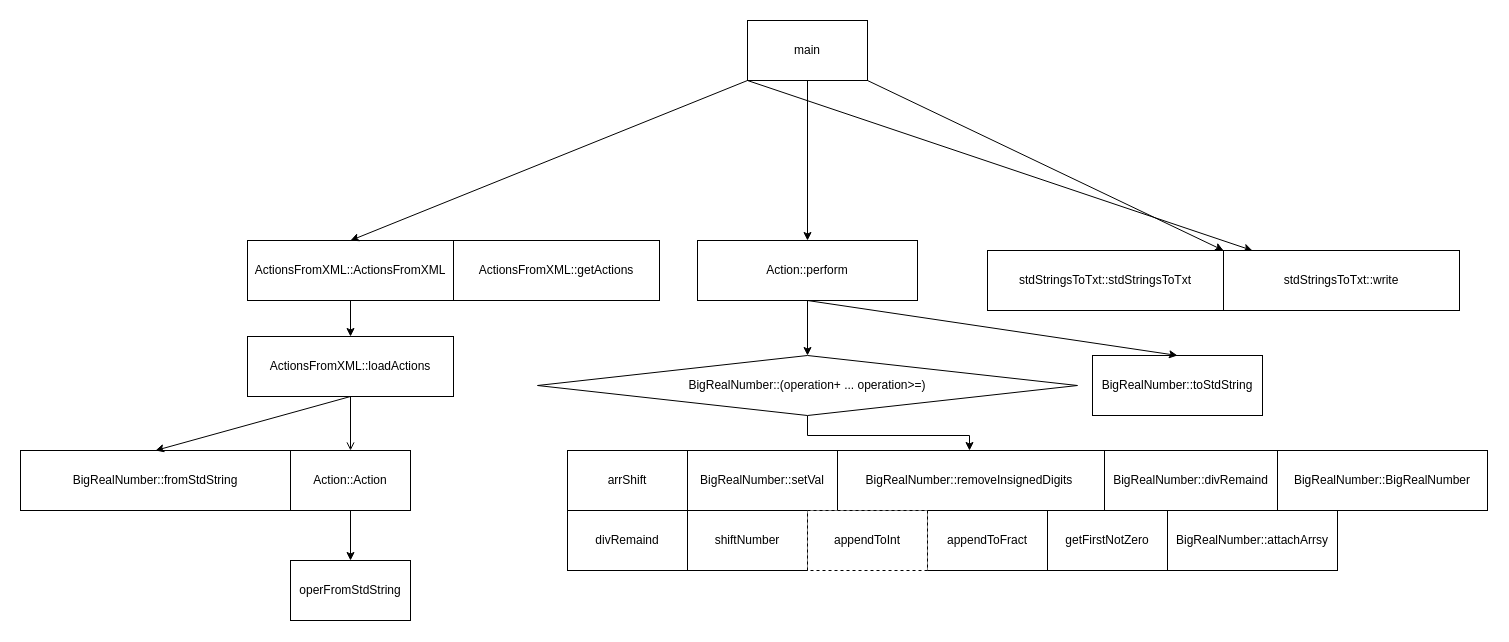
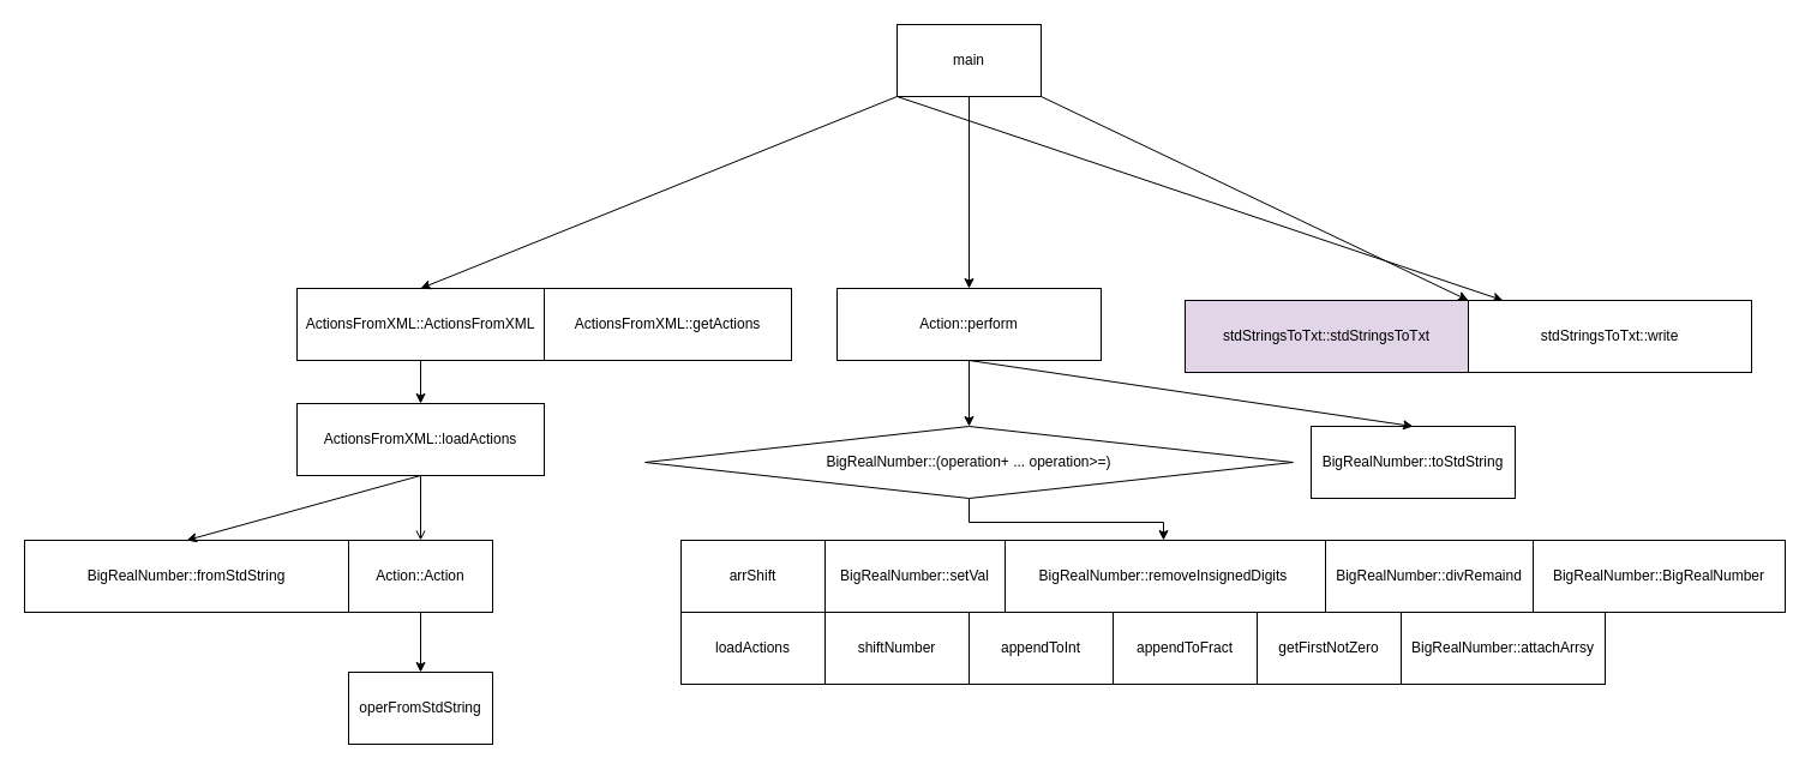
- <mxCell id="10" value="stdStringsToTxt::stdStringsToTxt" style="rounded=0;whiteSpace=wrap;html=1;" vertex="1" parent="1"><mxGeometry x="987" y="250" width="236" height="60" as="geometry" /></mxCell>
+ <mxCell id="10" value="stdStringsToTxt::stdStringsToTxt" style="rounded=0;whiteSpace=wrap;html=1;fillColor=#e1d5e7;" vertex="1" parent="1"><mxGeometry x="987" y="250" width="236" height="60" as="geometry" /></mxCell>
- <mxCell id="28" value="divRemaind" style="rounded=0;whiteSpace=wrap;html=1;" vertex="1" parent="1"><mxGeometry x="567" y="510" width="120" height="60" as="geometry" /></mxCell>
+ <mxCell id="28" value="loadActions" style="rounded=0;whiteSpace=wrap;html=1;" vertex="1" parent="1"><mxGeometry x="567" y="510" width="120" height="60" as="geometry" /></mxCell>
- <mxCell id="25" value="appendToInt" style="rounded=0;whiteSpace=wrap;html=1;dashed=1;" vertex="1" parent="1"><mxGeometry x="807" y="510" width="120" height="60" as="geometry" /></mxCell>
+ <mxCell id="25" value="appendToInt" style="rounded=0;whiteSpace=wrap;html=1;" vertex="1" parent="1"><mxGeometry x="807" y="510" width="120" height="60" as="geometry" /></mxCell>
